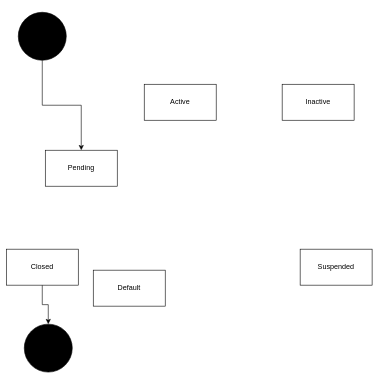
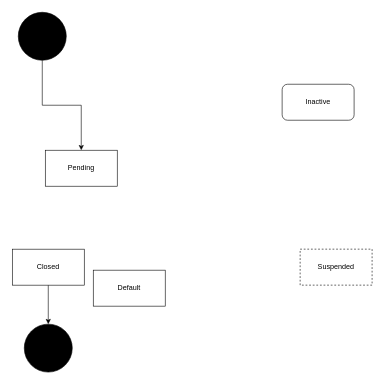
- <mxCell id="3" value="Active" style="rounded=0;whiteSpace=wrap;html=1;" vertex="1" parent="1"><mxGeometry x="240" y="140" width="120" height="60" as="geometry" /></mxCell>
- <mxCell id="8" value="Inactive" style="rounded=0;whiteSpace=wrap;html=1;" vertex="1" parent="1"><mxGeometry x="470" y="140" width="120" height="60" as="geometry" /></mxCell>
+ <mxCell id="8" value="Inactive" style="whiteSpace=wrap;html=1;rounded=1;" vertex="1" parent="1"><mxGeometry x="470" y="140" width="120" height="60" as="geometry" /></mxCell>
- <mxCell id="7" value="Closed" style="rounded=0;whiteSpace=wrap;html=1;" vertex="1" parent="1"><mxGeometry x="10" y="415" width="120" height="60" as="geometry" /></mxCell>
+ <mxCell id="7" value="Closed" style="rounded=0;whiteSpace=wrap;html=1;" vertex="1" parent="1"><mxGeometry x="20" y="415" width="120" height="60" as="geometry" /></mxCell>
- <mxCell id="4" value="Suspended" style="rounded=0;whiteSpace=wrap;html=1;" vertex="1" parent="1"><mxGeometry x="500" y="415" width="120" height="60" as="geometry" /></mxCell>
+ <mxCell id="4" value="Suspended" style="rounded=0;whiteSpace=wrap;html=1;dashed=1;" vertex="1" parent="1"><mxGeometry x="500" y="415" width="120" height="60" as="geometry" /></mxCell>
